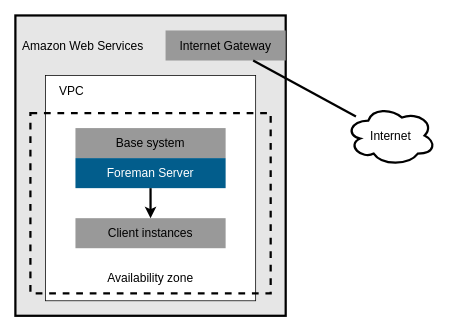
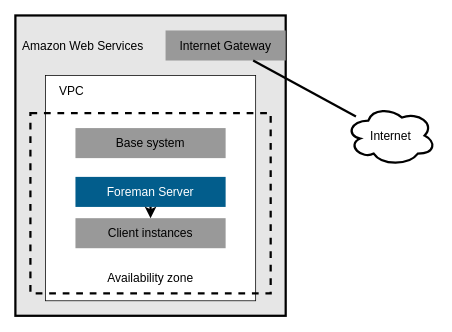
- <mxCell id="11" value="Foreman Server" style="text;html=1;align=center;verticalAlign=middle;whiteSpace=wrap;rounded=0;fontSize=16;fillColor=#025D8C;fontColor=#FFFFFF;" vertex="1" parent="1"><mxGeometry x="100" y="210" width="200" height="40" as="geometry" /></mxCell>
+ <mxCell id="11" value="Foreman Server" style="text;html=1;align=center;verticalAlign=middle;whiteSpace=wrap;rounded=0;fontSize=16;fillColor=#025D8C;fontColor=#FFFFFF;" vertex="1" parent="1"><mxGeometry x="100" y="235" width="200" height="40" as="geometry" /></mxCell>
